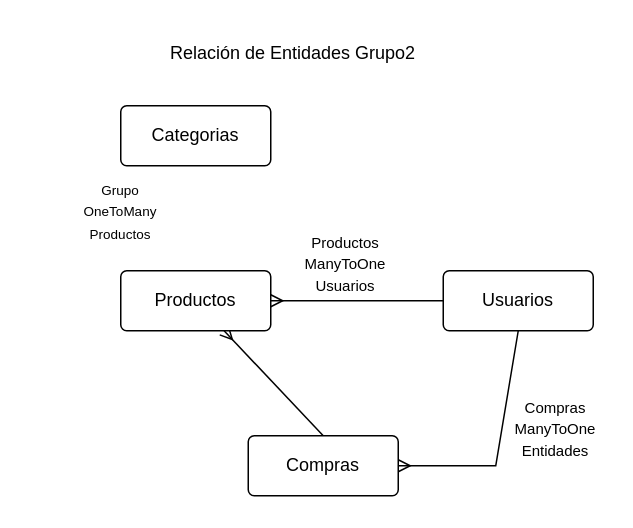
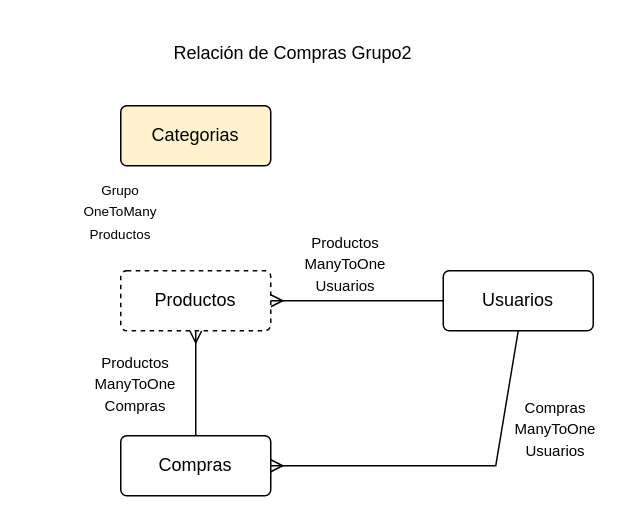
- <mxCell id="13" value="Relación de Entidades Grupo2" style="text;html=1;align=center;verticalAlign=middle;whiteSpace=wrap;rounded=0;" vertex="1" parent="1"><mxGeometry x="20" y="20" width="350" height="30" as="geometry" /></mxCell>
+ <mxCell id="13" value="Relación de Compras Grupo2" style="text;html=1;align=center;verticalAlign=middle;whiteSpace=wrap;rounded=0;" vertex="1" parent="1"><mxGeometry x="20" y="20" width="350" height="30" as="geometry" /></mxCell>
- <mxCell id="2" value="Categorias" style="rounded=1;arcSize=10;whiteSpace=wrap;html=1;align=center;" vertex="1" parent="1"><mxGeometry x="80" y="70" width="100" height="40" as="geometry" /></mxCell>
+ <mxCell id="2" value="Categorias" style="rounded=1;arcSize=10;whiteSpace=wrap;html=1;align=center;fillColor=#fff2cc;" vertex="1" parent="1"><mxGeometry x="80" y="70" width="100" height="40" as="geometry" /></mxCell>
- <mxCell id="5" value="Productos" style="rounded=1;arcSize=10;whiteSpace=wrap;html=1;align=center;" vertex="1" parent="1"><mxGeometry x="80" y="180" width="100" height="40" as="geometry" /></mxCell>
+ <mxCell id="5" value="Productos" style="rounded=1;arcSize=10;whiteSpace=wrap;html=1;align=center;dashed=1;" vertex="1" parent="1"><mxGeometry x="80" y="180" width="100" height="40" as="geometry" /></mxCell>
+ <mxCell id="12" value="&lt;span style=&quot;font-size: 10px;&quot;&gt;Productos&lt;/span&gt;&lt;div&gt;&lt;span style=&quot;font-size: 10px;&quot;&gt;ManyToOne&lt;/span&gt;&lt;/div&gt;&lt;div&gt;&lt;span style=&quot;font-size: 10px;&quot;&gt;Compras&lt;/span&gt;&lt;/div&gt;" style="text;html=1;align=center;verticalAlign=middle;whiteSpace=wrap;rounded=0;" vertex="1" parent="1"><mxGeometry x="60" y="240" width="60" height="30" as="geometry" /></mxCell>
- <mxCell id="11" value="&lt;font style=&quot;font-size: 10px;&quot;&gt;Compras&lt;/font&gt;&lt;div&gt;&lt;font style=&quot;font-size: 10px;&quot;&gt;ManyToOne&lt;/font&gt;&lt;/div&gt;&lt;div&gt;&lt;font style=&quot;font-size: 10px;&quot;&gt;Entidades&lt;/font&gt;&lt;/div&gt;" style="text;html=1;align=center;verticalAlign=middle;whiteSpace=wrap;rounded=0;" vertex="1" parent="1"><mxGeometry x="340" y="270" width="60" height="30" as="geometry" /></mxCell>
+ <mxCell id="11" value="&lt;font style=&quot;font-size: 10px;&quot;&gt;Compras&lt;/font&gt;&lt;div&gt;&lt;font style=&quot;font-size: 10px;&quot;&gt;ManyToOne&lt;/font&gt;&lt;/div&gt;&lt;div&gt;&lt;font style=&quot;font-size: 10px;&quot;&gt;Usuarios&lt;/font&gt;&lt;/div&gt;" style="text;html=1;align=center;verticalAlign=middle;whiteSpace=wrap;rounded=0;" vertex="1" parent="1"><mxGeometry x="340" y="270" width="60" height="30" as="geometry" /></mxCell>
- <mxCell id="8" value="Compras" style="rounded=1;arcSize=10;whiteSpace=wrap;html=1;align=center;" vertex="1" parent="1"><mxGeometry x="165" y="290" width="100" height="40" as="geometry" /></mxCell>
+ <mxCell id="8" value="Compras" style="rounded=1;arcSize=10;whiteSpace=wrap;html=1;align=center;" vertex="1" parent="1"><mxGeometry x="80" y="290" width="100" height="40" as="geometry" /></mxCell>
